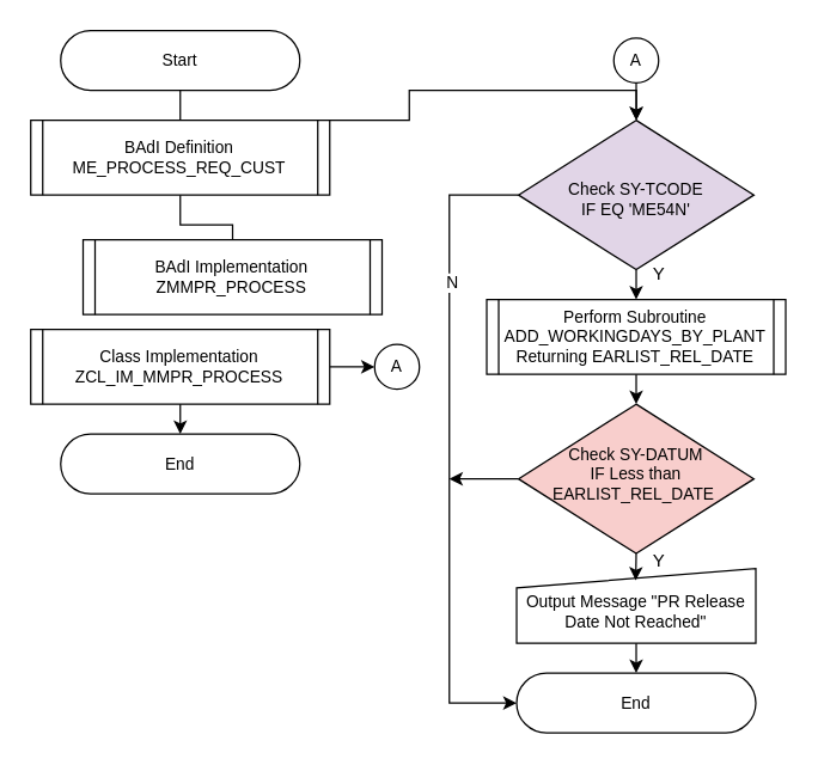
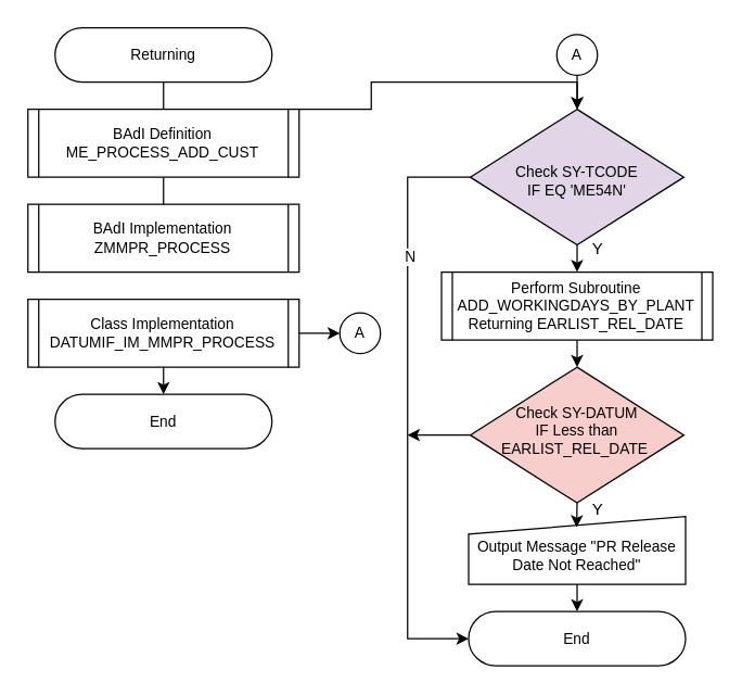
- <mxCell id="3" value="Start" style="html=1;dashed=0;whiteSpace=wrap;shape=mxgraph.dfd.start;fontSize=11;" vertex="1" parent="1"><mxGeometry x="40" y="20" width="160" height="40" as="geometry" /></mxCell>
+ <mxCell id="3" value="Returning" style="html=1;dashed=0;whiteSpace=wrap;shape=mxgraph.dfd.start;fontSize=11;" vertex="1" parent="1"><mxGeometry x="40" y="20" width="160" height="40" as="geometry" /></mxCell>
- <mxCell id="5" value="&lt;font style=&quot;font-size: 11px;&quot;&gt;BAdI Definition&lt;br&gt;ME_PROCESS_REQ_CUST&lt;br&gt;&lt;/font&gt;" style="shape=process;whiteSpace=wrap;html=1;backgroundOutline=1;fontSize=11;size=0.042;" vertex="1" parent="1"><mxGeometry x="20" y="80" width="200" height="50" as="geometry" /></mxCell>
+ <mxCell id="5" value="&lt;font style=&quot;font-size: 11px;&quot;&gt;BAdI Definition&lt;br&gt;ME_PROCESS_ADD_CUST&lt;br&gt;&lt;/font&gt;" style="shape=process;whiteSpace=wrap;html=1;backgroundOutline=1;fontSize=11;size=0.042;" vertex="1" parent="1"><mxGeometry x="20" y="80" width="200" height="50" as="geometry" /></mxCell>
- <mxCell id="6" value="&lt;font style=&quot;font-size: 11px;&quot;&gt;BAdI Implementation&lt;br&gt;ZMMPR_PROCESS&lt;br&gt;&lt;/font&gt;" style="shape=process;whiteSpace=wrap;html=1;backgroundOutline=1;fontSize=11;size=0.042;" vertex="1" parent="1"><mxGeometry x="55" y="160" width="200" height="50" as="geometry" /></mxCell>
+ <mxCell id="6" value="&lt;font style=&quot;font-size: 11px;&quot;&gt;BAdI Implementation&lt;br&gt;ZMMPR_PROCESS&lt;br&gt;&lt;/font&gt;" style="shape=process;whiteSpace=wrap;html=1;backgroundOutline=1;fontSize=11;size=0.042;" vertex="1" parent="1"><mxGeometry x="20" y="150" width="200" height="50" as="geometry" /></mxCell>
- <mxCell id="8" value="&lt;font style=&quot;font-size: 11px;&quot;&gt;Class Implementation&lt;br&gt;ZCL_IM_MMPR_PROCESS&lt;br&gt;&lt;/font&gt;" style="shape=process;whiteSpace=wrap;html=1;backgroundOutline=1;fontSize=11;size=0.042;" vertex="1" parent="1"><mxGeometry x="20" y="220" width="200" height="50" as="geometry" /></mxCell>
+ <mxCell id="8" value="&lt;font style=&quot;font-size: 11px;&quot;&gt;Class Implementation&lt;br&gt;DATUMIF_IM_MMPR_PROCESS&lt;br&gt;&lt;/font&gt;" style="shape=process;whiteSpace=wrap;html=1;backgroundOutline=1;fontSize=11;size=0.042;" vertex="1" parent="1"><mxGeometry x="20" y="220" width="200" height="50" as="geometry" /></mxCell>
